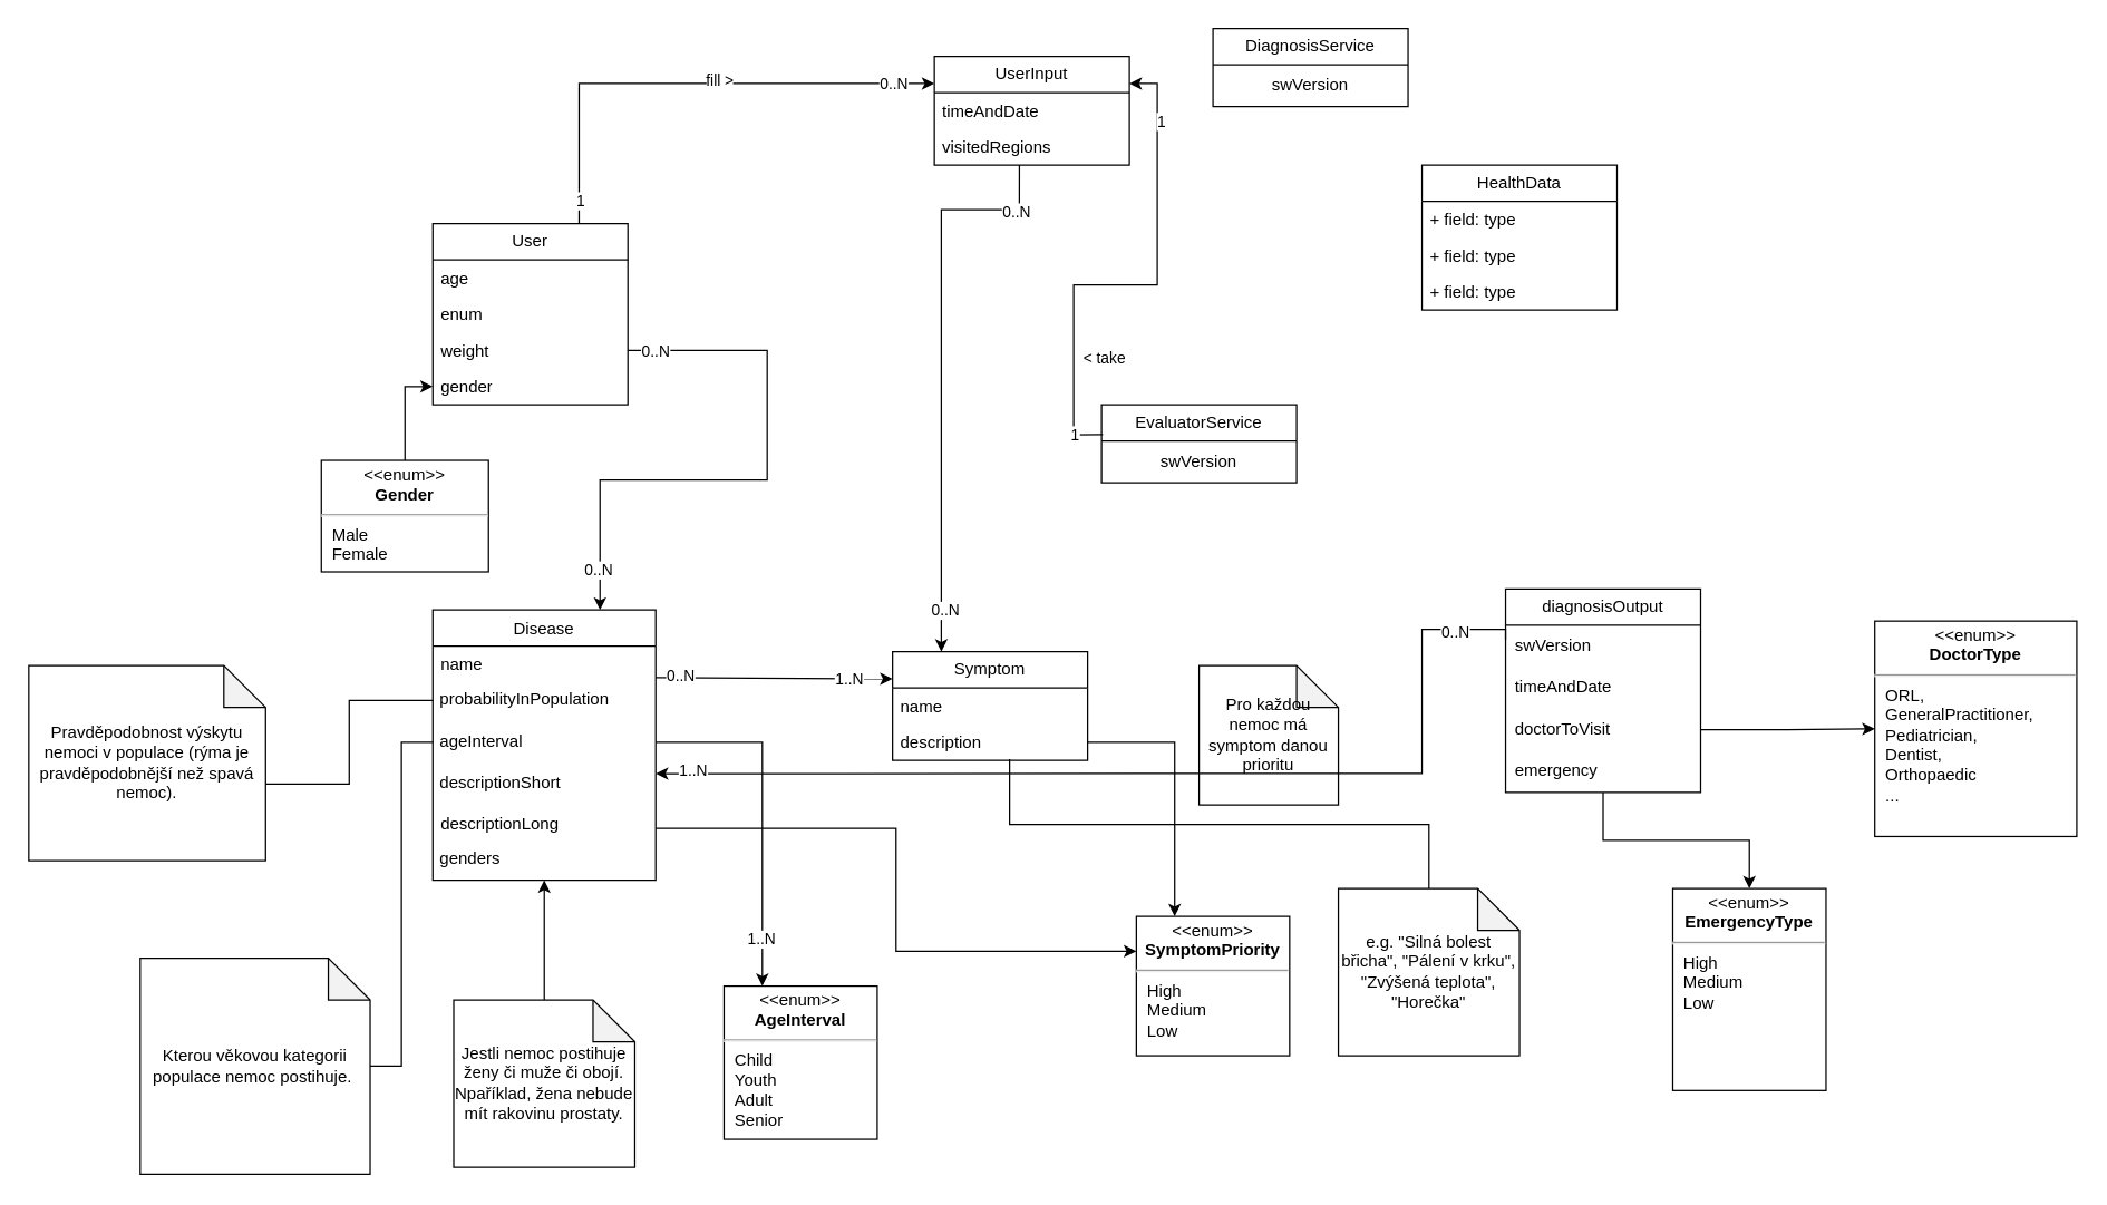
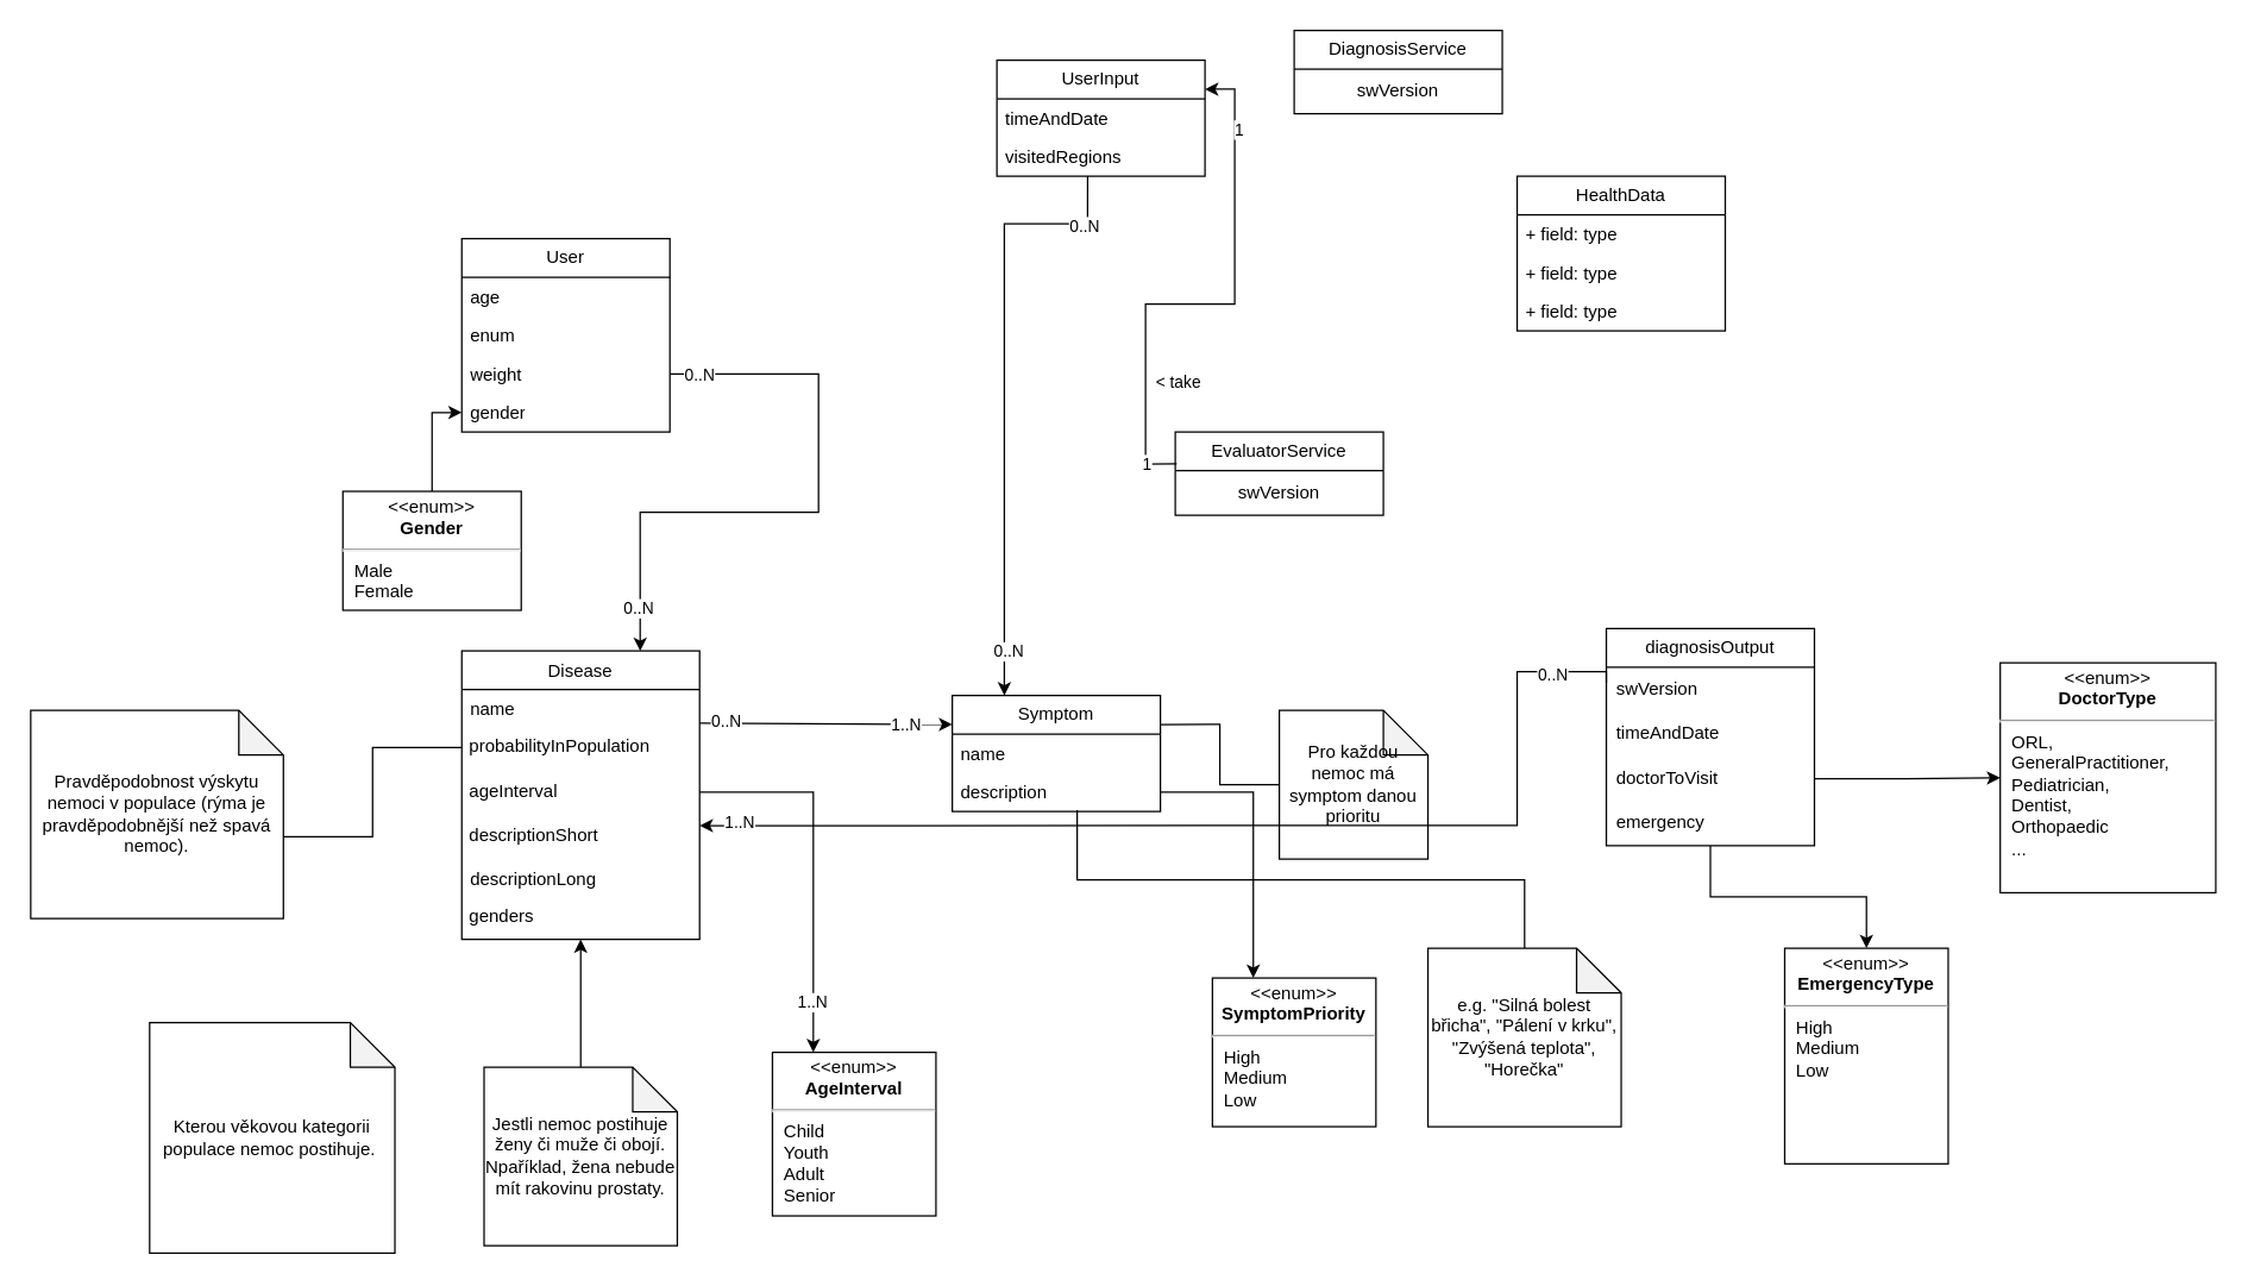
- <mxCell id="15" style="edgeStyle=orthogonalEdgeStyle;rounded=0;orthogonalLoop=1;jettySize=auto;html=1;entryX=0;entryY=0.25;entryDx=0;entryDy=0;exitX=0.75;exitY=0;exitDx=0;exitDy=0;" parent="1" source="19" target="24" edge="1"><mxGeometry relative="1" as="geometry"><Array as="points"><mxPoint x="415" y="60" /></Array><mxPoint x="500" y="255" as="sourcePoint" /></mxGeometry></mxCell>
- <mxCell id="16" value="0..N" style="edgeLabel;html=1;align=center;verticalAlign=middle;resizable=0;points=[];" parent="15" connectable="0" vertex="1"><mxGeometry x="0.942" y="-1" relative="1" as="geometry"><mxPoint x="-19" y="-1" as="offset" /></mxGeometry></mxCell>
- <mxCell id="17" value="1" style="edgeLabel;html=1;align=center;verticalAlign=middle;resizable=0;points=[];" parent="15" connectable="0" vertex="1"><mxGeometry x="-0.944" relative="1" as="geometry"><mxPoint y="-7" as="offset" /></mxGeometry></mxCell>
- <mxCell id="18" value="fill &amp;gt;" style="edgeLabel;html=1;align=center;verticalAlign=middle;resizable=0;points=[];" parent="15" connectable="0" vertex="1"><mxGeometry x="0.022" relative="1" as="geometry"><mxPoint x="19" y="-2" as="offset" /></mxGeometry></mxCell>
+ <mxCell id="46" style="edgeStyle=orthogonalEdgeStyle;rounded=0;orthogonalLoop=1;jettySize=auto;html=1;entryX=1;entryY=0.25;entryDx=0;entryDy=0;endArrow=none;endFill=0;" parent="1" source="47" target="9" edge="1"><mxGeometry relative="1" as="geometry" /></mxCell>
- <mxCell id="49" value="" style="endArrow=classic;html=1;rounded=0;exitX=1;exitY=0.702;exitDx=0;exitDy=0;exitPerimeter=0;entryX=0;entryY=0.25;entryDx=0;entryDy=0;edgeStyle=orthogonalEdgeStyle;" parent="1" source="7" target="48" edge="1"><mxGeometry width="50" height="50" relative="1" as="geometry"><mxPoint x="600" y="647.34" as="sourcePoint" /><mxPoint x="650" y="597.34" as="targetPoint" /></mxGeometry></mxCell>
- <mxCell id="39" style="edgeStyle=orthogonalEdgeStyle;rounded=0;orthogonalLoop=1;jettySize=auto;html=1;entryX=0;entryY=0.5;entryDx=0;entryDy=0;endArrow=none;endFill=0;" parent="1" source="40" target="5" edge="1"><mxGeometry relative="1" as="geometry" /></mxCell>
